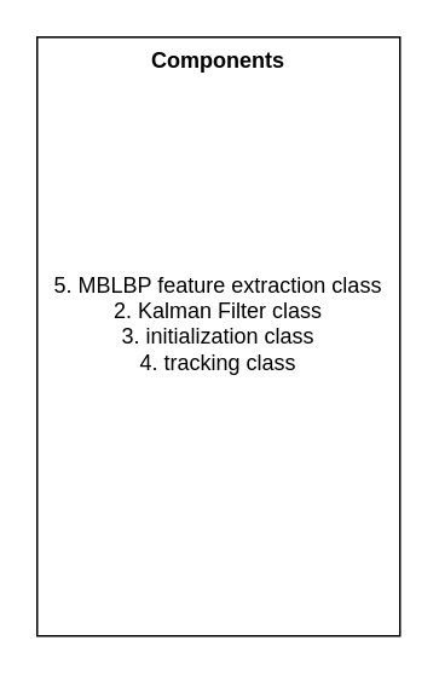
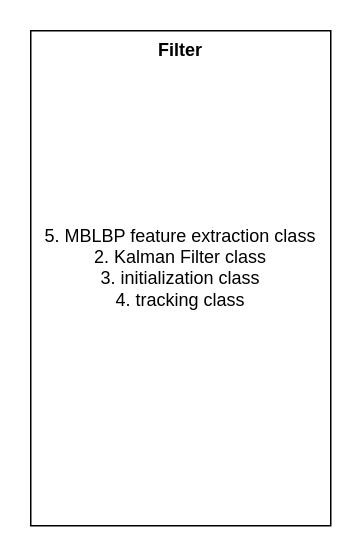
- <mxCell id="3" value="&lt;b&gt;Components&lt;/b&gt;&lt;div&gt;&lt;b&gt;&lt;br&gt;&lt;/b&gt;&lt;/div&gt;" style="text;html=1;align=center;verticalAlign=middle;whiteSpace=wrap;rounded=0;" vertex="1" parent="1"><mxGeometry x="90" y="30" width="60" height="20" as="geometry" /></mxCell>
+ <mxCell id="3" value="&lt;b&gt;Filter&lt;/b&gt;&lt;div&gt;&lt;b&gt;&lt;br&gt;&lt;/b&gt;&lt;/div&gt;" style="text;html=1;align=center;verticalAlign=middle;whiteSpace=wrap;rounded=0;" vertex="1" parent="1"><mxGeometry x="90" y="30" width="60" height="20" as="geometry" /></mxCell>
